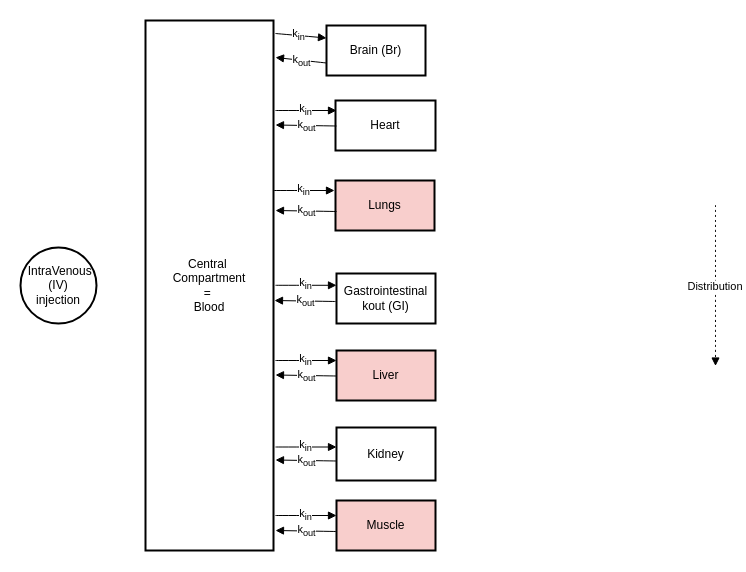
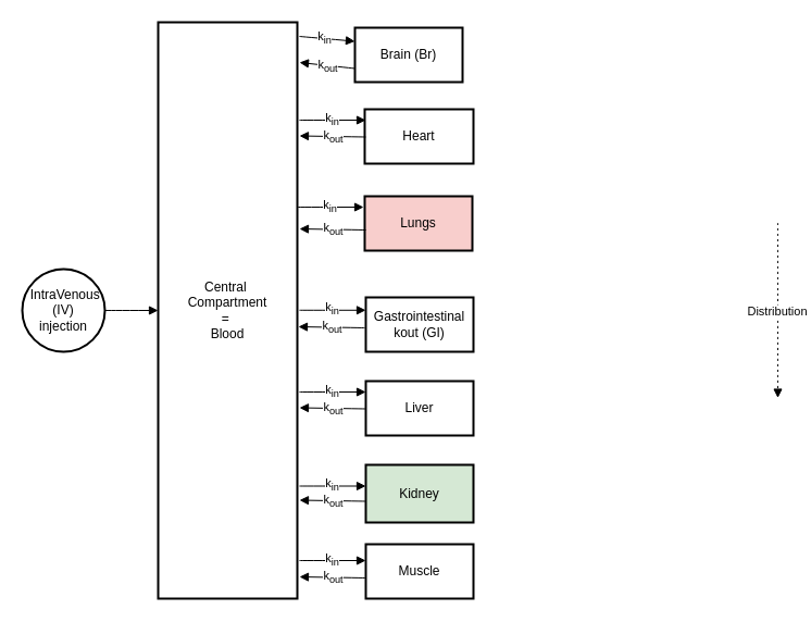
+ <mxCell id="5" value="" style="curved=1;startArrow=none;endArrow=block;exitX=1;exitY=0.5;entryX=0;entryY=0.5;entryDx=0;entryDy=0;exitDx=0;exitDy=0;" parent="1" source="4" target="3" edge="1"><mxGeometry relative="1" as="geometry"><Array as="points" /><mxPoint x="139.5" y="134" as="targetPoint" /></mxGeometry></mxCell>
- <mxCell id="9" value="Liver" style="whiteSpace=wrap;strokeWidth=2;fillColor=#f8cecc;" vertex="1" parent="1"><mxGeometry x="336" y="350" width="99" height="50" as="geometry" /></mxCell>
+ <mxCell id="9" value="Liver" style="whiteSpace=wrap;strokeWidth=2;" vertex="1" parent="1"><mxGeometry x="336" y="350" width="99" height="50" as="geometry" /></mxCell>
- <mxCell id="10" value="Kidney" style="whiteSpace=wrap;strokeWidth=2;" vertex="1" parent="1"><mxGeometry x="336" y="427" width="99" height="53" as="geometry" /></mxCell>
+ <mxCell id="10" value="Kidney" style="whiteSpace=wrap;strokeWidth=2;fillColor=#d5e8d4;" vertex="1" parent="1"><mxGeometry x="336" y="427" width="99" height="53" as="geometry" /></mxCell>
- <mxCell id="12" value="Muscle" style="whiteSpace=wrap;strokeWidth=2;fillColor=#f8cecc;" vertex="1" parent="1"><mxGeometry x="336" y="500" width="99" height="50" as="geometry" /></mxCell>
+ <mxCell id="12" value="Muscle" style="whiteSpace=wrap;strokeWidth=2;" vertex="1" parent="1"><mxGeometry x="336" y="500" width="99" height="50" as="geometry" /></mxCell>
